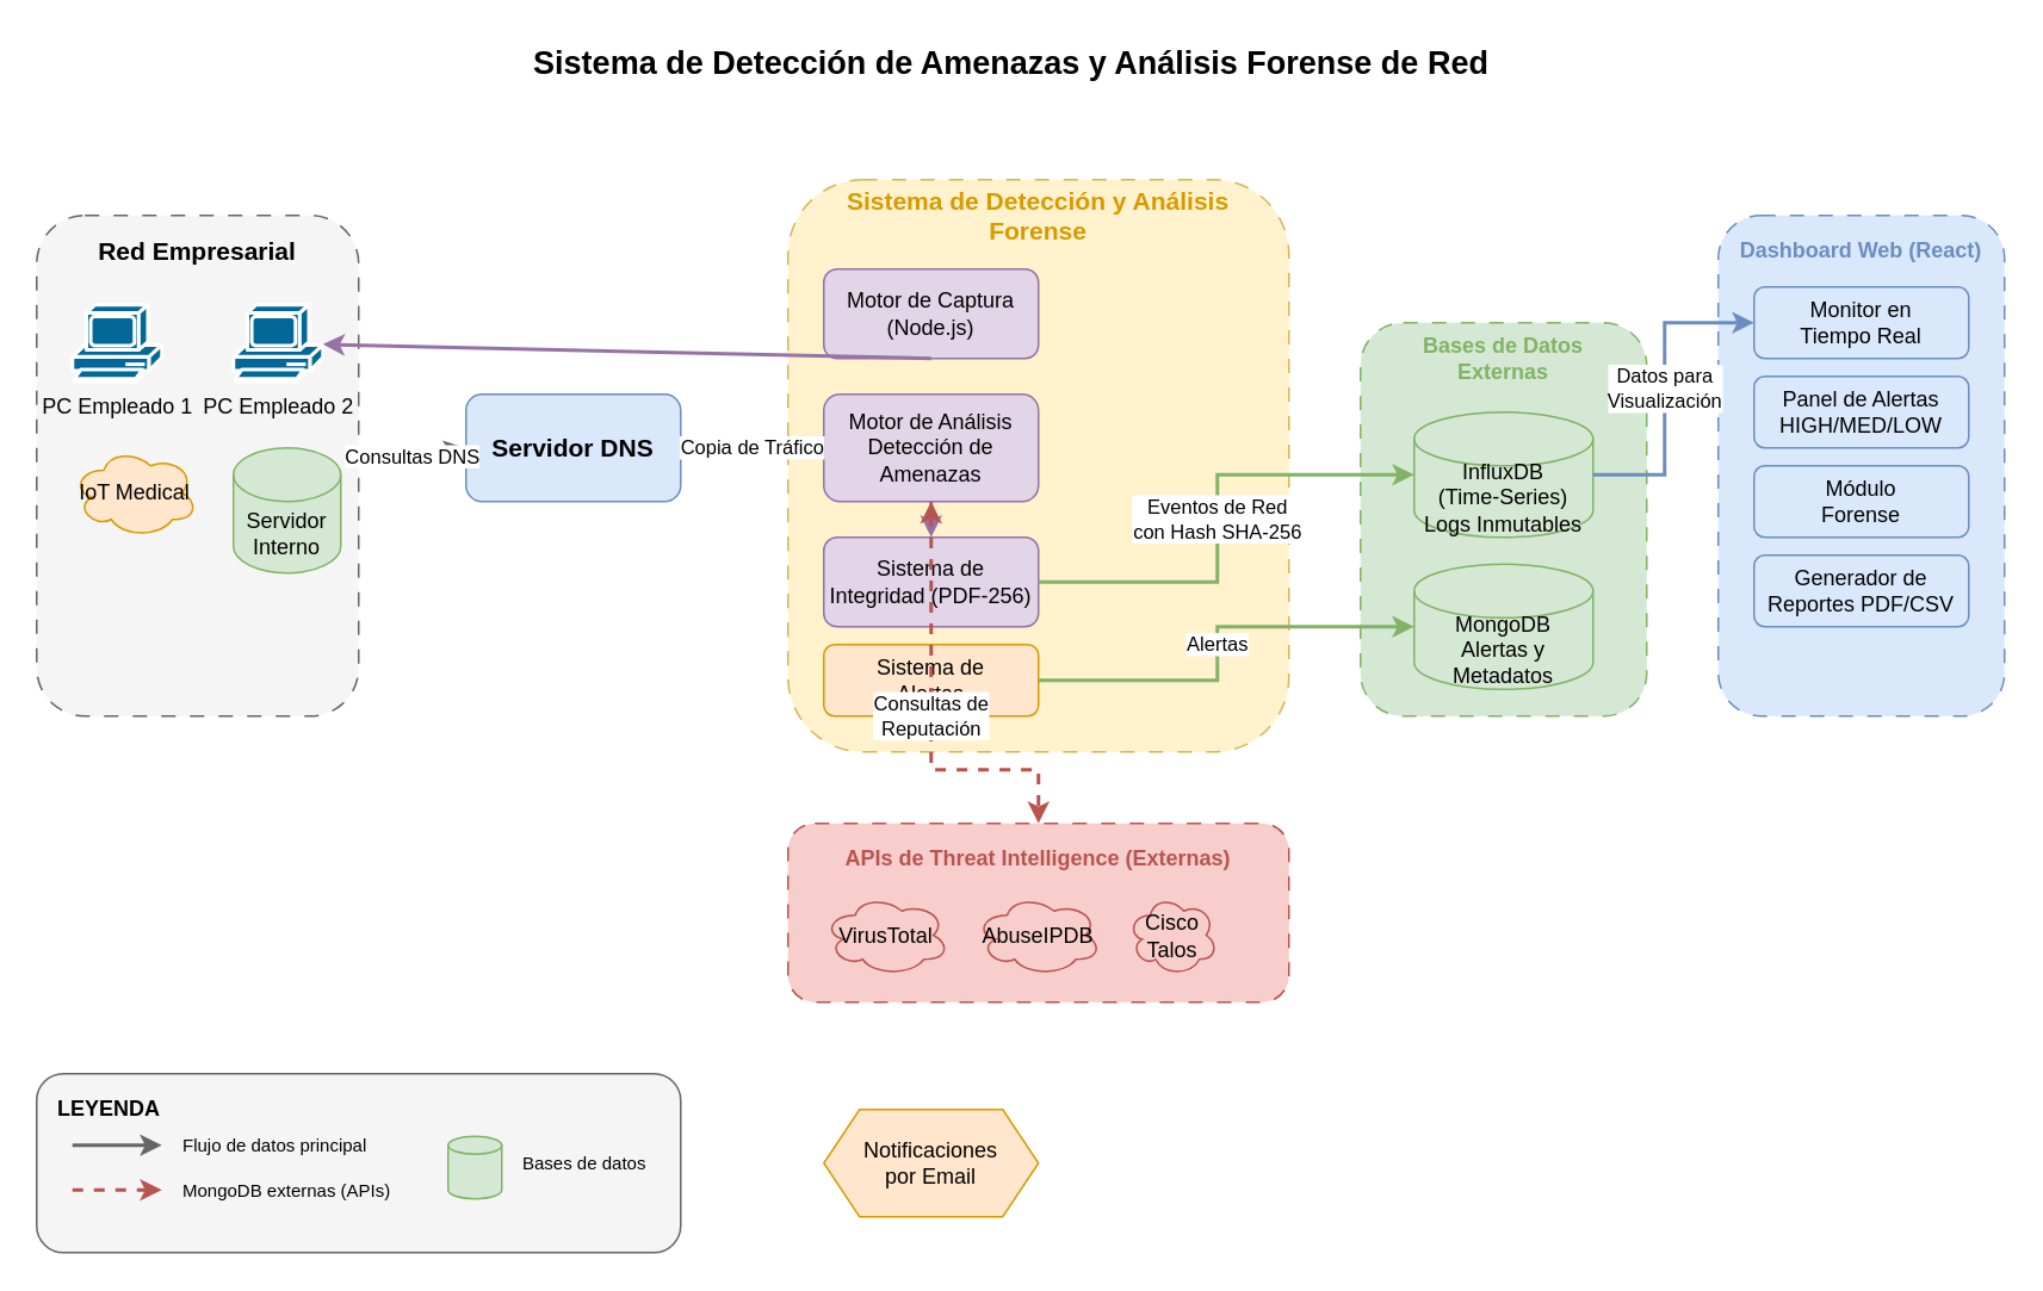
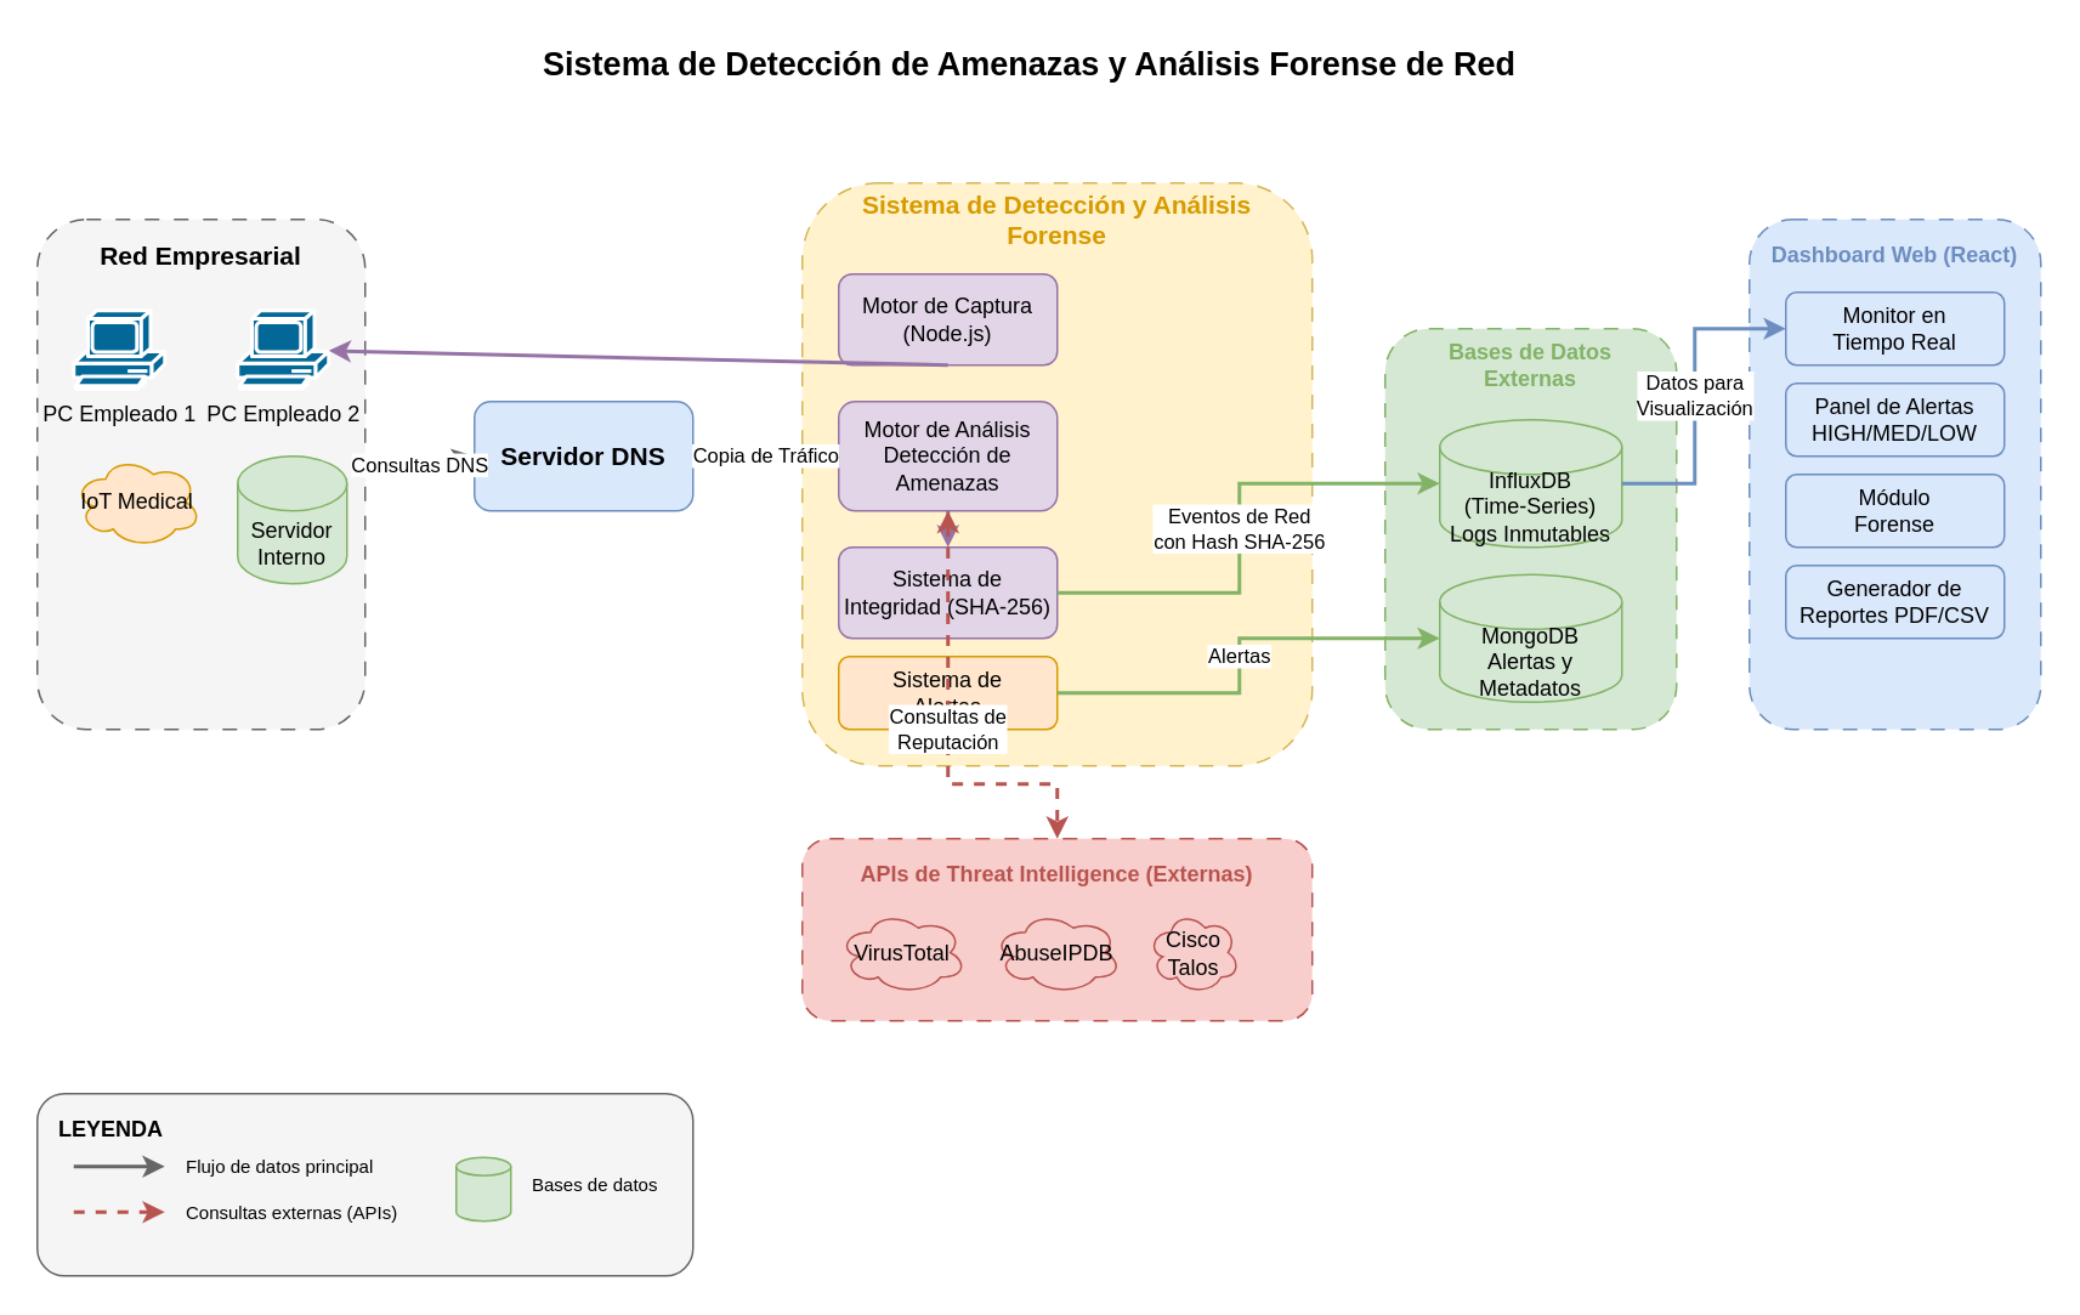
- <mxCell id="15" value="Sistema de&#10;Integridad (PDF-256)" style="rounded=1;whiteSpace=wrap;html=1;fillColor=#e1d5e7;strokeColor=#9673a6;" vertex="1" parent="1"><mxGeometry x="460" y="300" width="120" height="50" as="geometry" /></mxCell>
+ <mxCell id="15" value="Sistema de&#10;Integridad (SHA-256)" style="rounded=1;whiteSpace=wrap;html=1;fillColor=#e1d5e7;strokeColor=#9673a6;" vertex="1" parent="1"><mxGeometry x="460" y="300" width="120" height="50" as="geometry" /></mxCell>
- <mxCell id="39" value="Notificaciones&#10;por Email" style="shape=hexagon;perimeter=hexagonPerimeter2;whiteSpace=wrap;html=1;fixedSize=1;fillColor=#ffe6cc;strokeColor=#d79b00;" vertex="1" parent="1"><mxGeometry x="460" y="620" width="120" height="60" as="geometry" /></mxCell>
- <mxCell id="45" value="MongoDB externas (APIs)" style="text;html=1;strokeColor=none;fillColor=none;align=left;verticalAlign=middle;whiteSpace=wrap;rounded=0;fontSize=10" vertex="1" parent="1"><mxGeometry x="100" y="655" width="130" height="20" as="geometry" /></mxCell>
+ <mxCell id="45" value="Consultas externas (APIs)" style="text;html=1;strokeColor=none;fillColor=none;align=left;verticalAlign=middle;whiteSpace=wrap;rounded=0;fontSize=10" vertex="1" parent="1"><mxGeometry x="100" y="655" width="130" height="20" as="geometry" /></mxCell>
